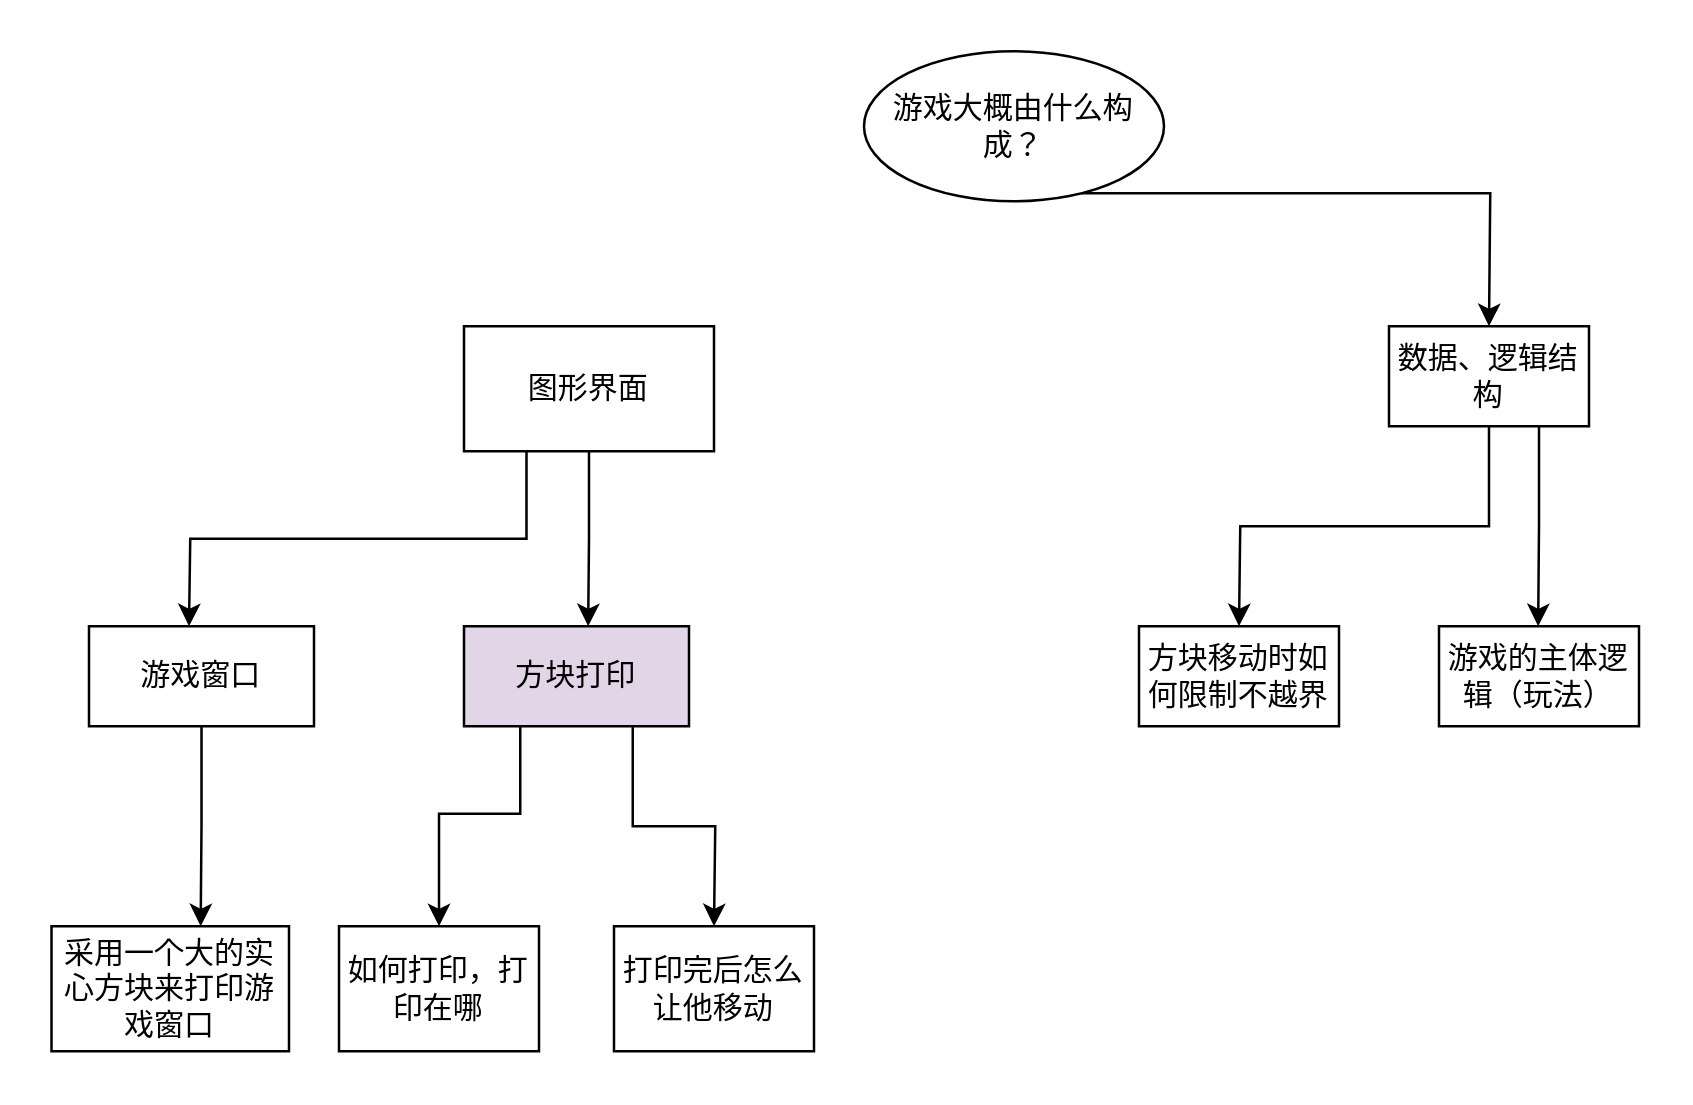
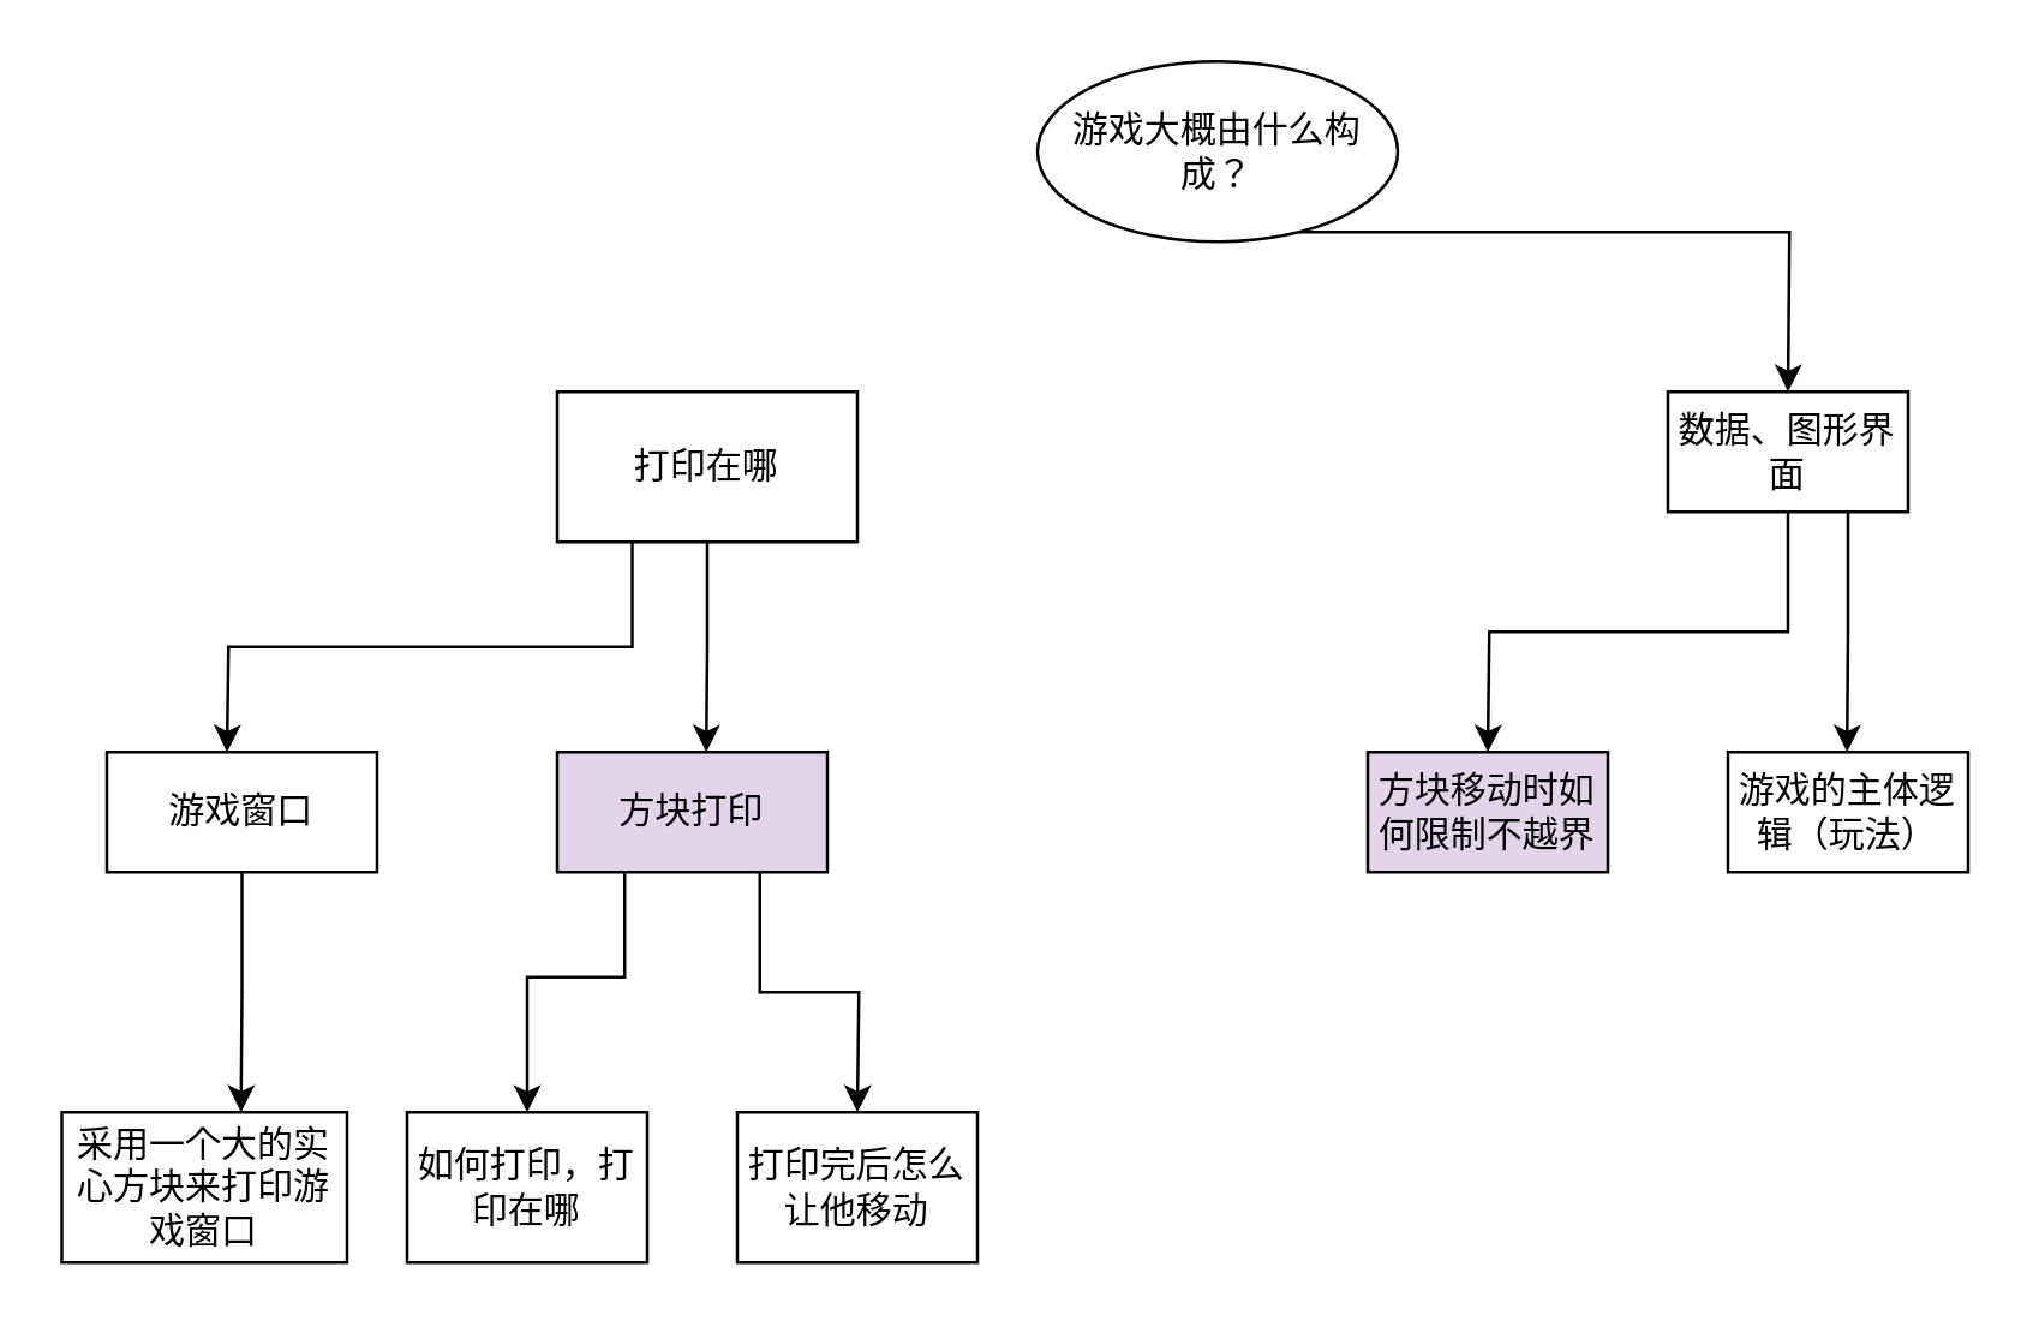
- <mxCell id="9" value="数据、逻辑结构" style="rounded=0;whiteSpace=wrap;html=1;movable=1;resizable=1;rotatable=1;deletable=1;editable=1;locked=0;connectable=1;" vertex="1" parent="1"><mxGeometry x="555" y="130" width="80" height="40" as="geometry" /></mxCell>
+ <mxCell id="9" value="数据、图形界面" style="rounded=0;whiteSpace=wrap;html=1;movable=1;resizable=1;rotatable=1;deletable=1;editable=1;locked=0;connectable=1;" vertex="1" parent="1"><mxGeometry x="555" y="130" width="80" height="40" as="geometry" /></mxCell>
- <mxCell id="6" value="图形界面" style="rounded=0;whiteSpace=wrap;html=1;" vertex="1" parent="1"><mxGeometry x="185" y="130" width="100" height="50" as="geometry" /></mxCell>
+ <mxCell id="6" value="打印在哪" style="rounded=0;whiteSpace=wrap;html=1;" vertex="1" parent="1"><mxGeometry x="185" y="130" width="100" height="50" as="geometry" /></mxCell>
- <mxCell id="15" value="方块移动时如何限制不越界" style="rounded=0;whiteSpace=wrap;html=1;" vertex="1" parent="1"><mxGeometry x="455" y="250" width="80" height="40" as="geometry" /></mxCell>
+ <mxCell id="15" value="方块移动时如何限制不越界" style="rounded=0;whiteSpace=wrap;html=1;fillColor=#e1d5e7;" vertex="1" parent="1"><mxGeometry x="455" y="250" width="80" height="40" as="geometry" /></mxCell>
